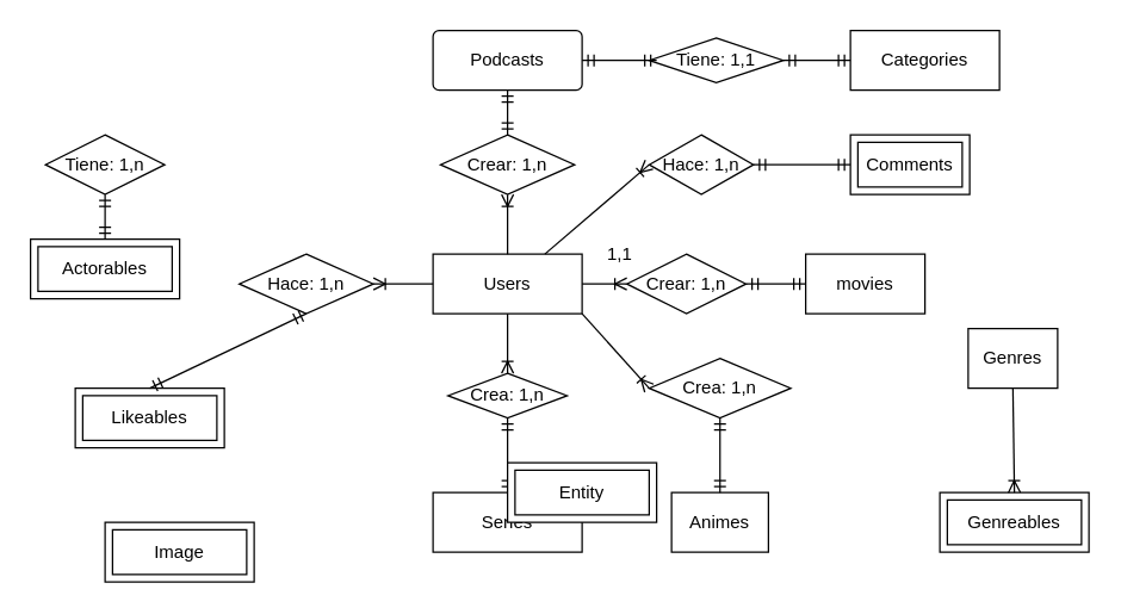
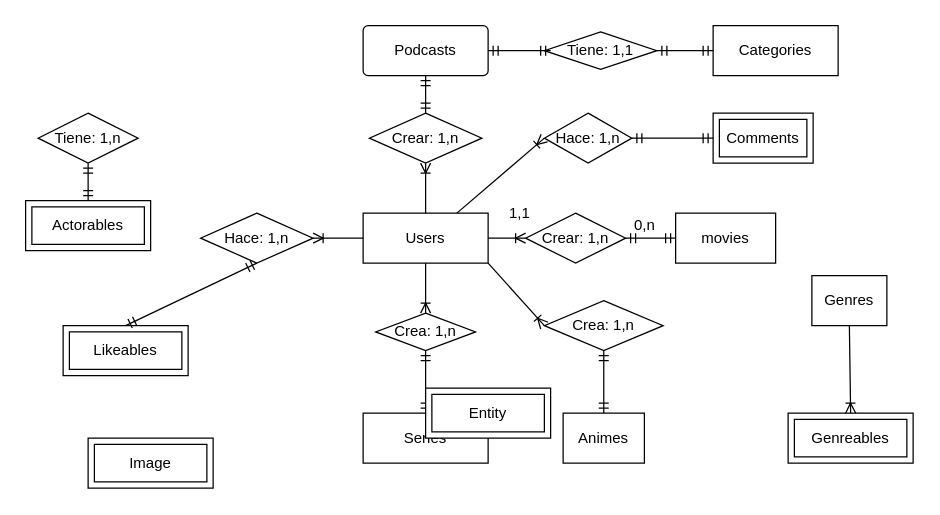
+ <mxCell id="7" value="0,n" style="text;html=1;align=center;verticalAlign=middle;resizable=0;points=[];autosize=1;strokeColor=none;fillColor=none;" vertex="1" parent="1"><mxGeometry x="500" y="170" width="30" height="20" as="geometry" /></mxCell>
